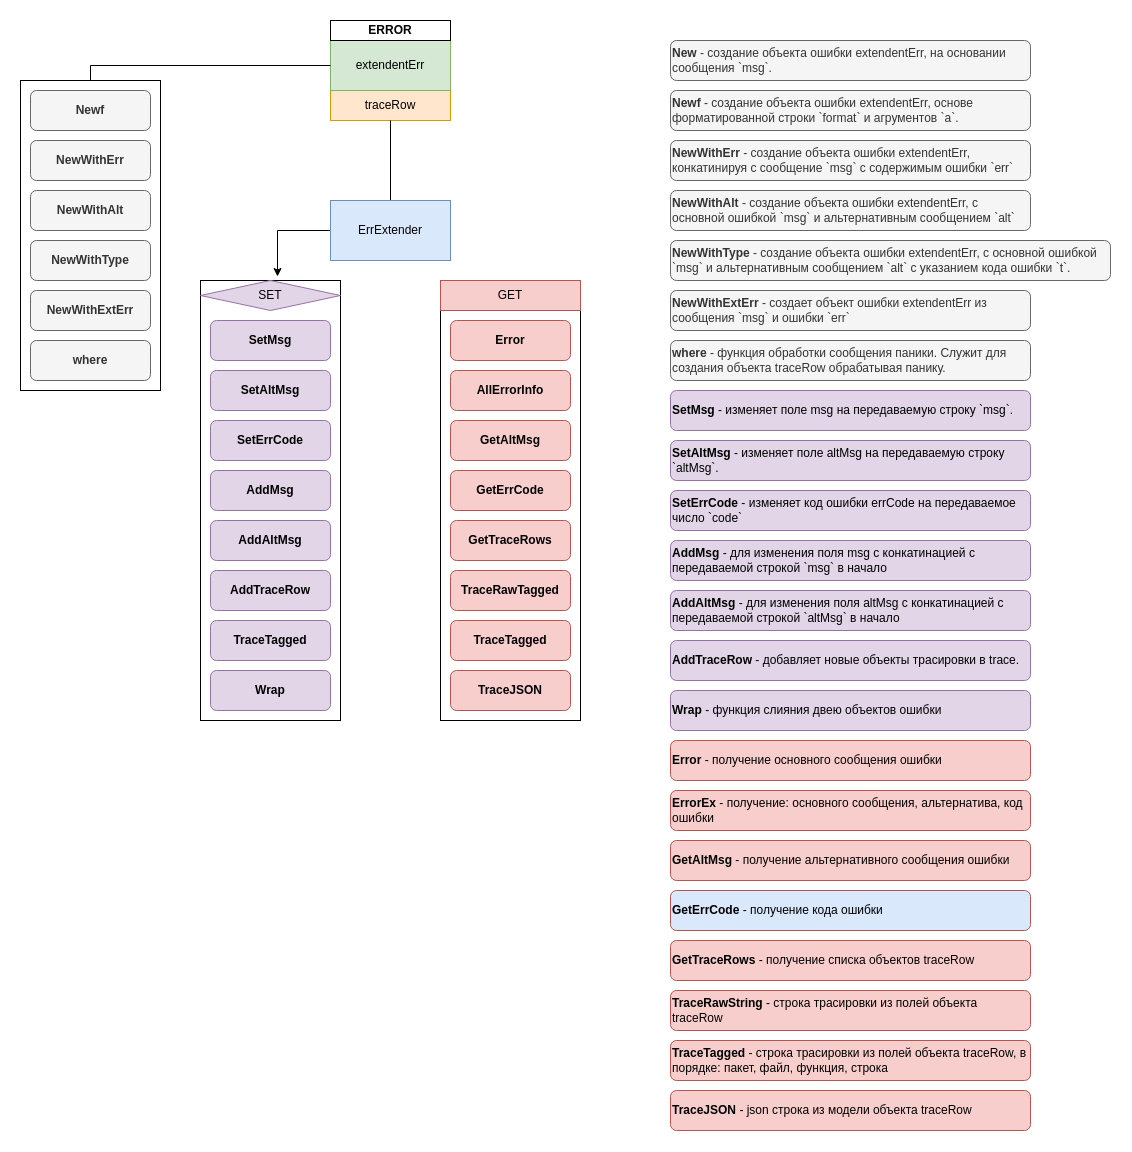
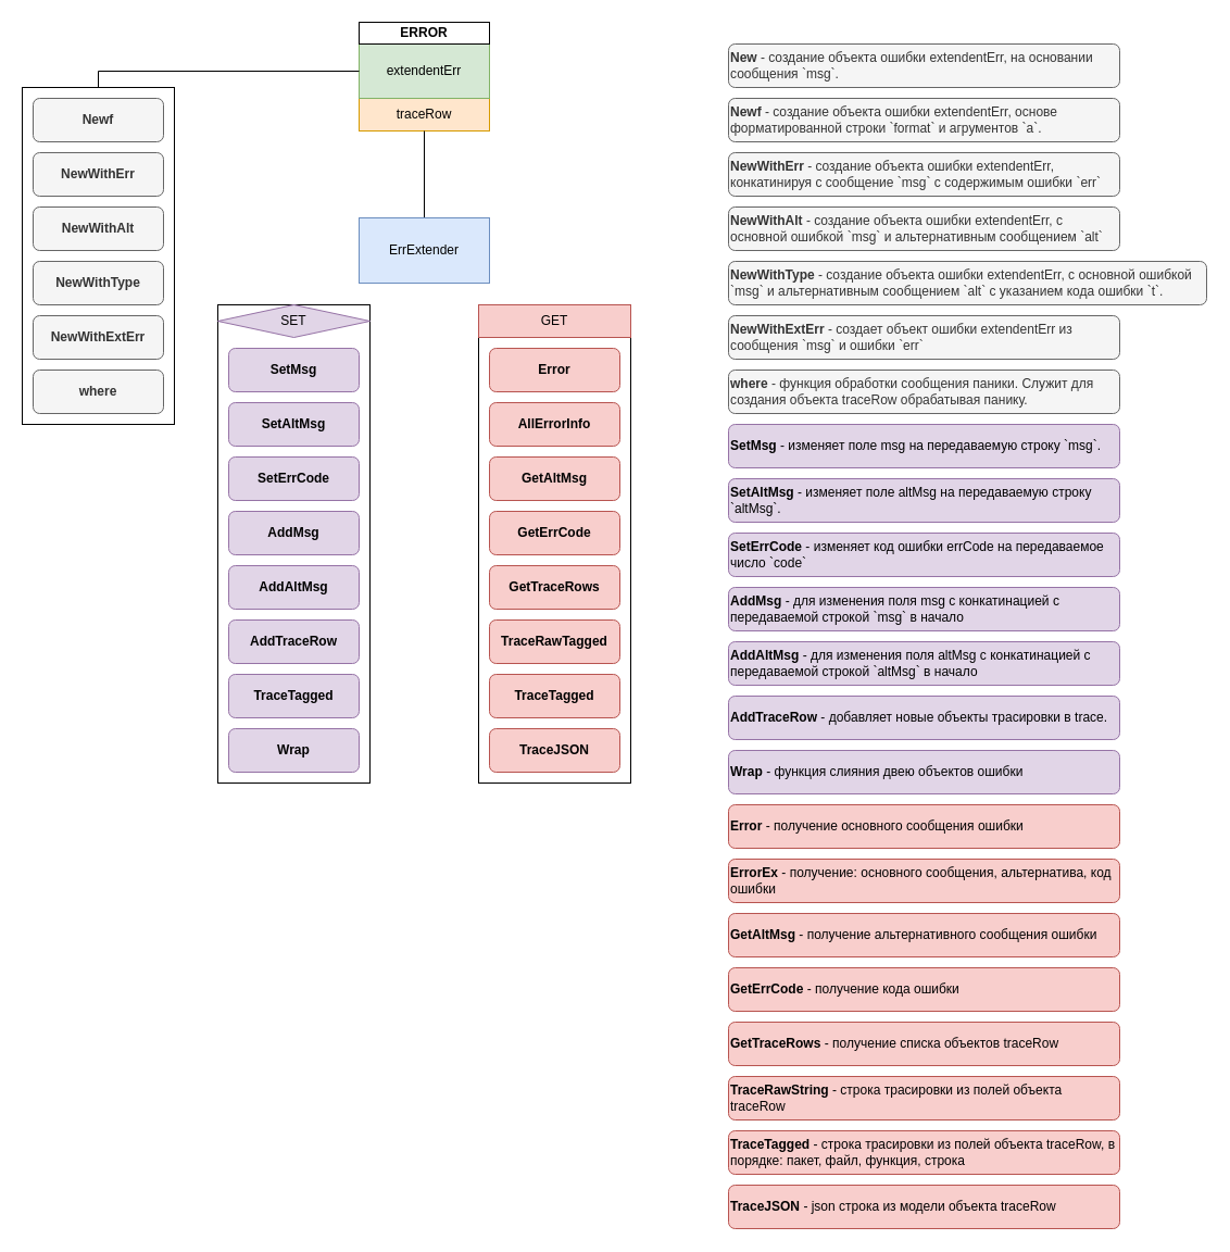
- <mxCell id="7" style="edgeStyle=orthogonalEdgeStyle;rounded=0;orthogonalLoop=1;jettySize=auto;html=1;entryX=0.55;entryY=-0.133;entryDx=0;entryDy=0;entryPerimeter=0;endArrow=classic;endFill=1;startArrow=none;startFill=0;" parent="1" source="8" target="16" edge="1"><mxGeometry relative="1" as="geometry"><Array as="points"><mxPoint x="277" y="230" /></Array></mxGeometry></mxCell>
- <mxCell id="46" value="GetErrCode &lt;span style=&quot;font-weight: normal&quot;&gt;- получение кода ошибки&lt;/span&gt;" style="rounded=1;whiteSpace=wrap;html=1;fontStyle=1;fillColor=#dae8fc;strokeColor=#b85450;align=left;" parent="1" vertex="1"><mxGeometry x="670" y="890" width="360" height="40" as="geometry" /></mxCell>
+ <mxCell id="46" value="GetErrCode &lt;span style=&quot;font-weight: normal&quot;&gt;- получение кода ошибки&lt;/span&gt;" style="rounded=1;whiteSpace=wrap;html=1;fontStyle=1;fillColor=#f8cecc;strokeColor=#b85450;align=left;" parent="1" vertex="1"><mxGeometry x="670" y="890" width="360" height="40" as="geometry" /></mxCell>
